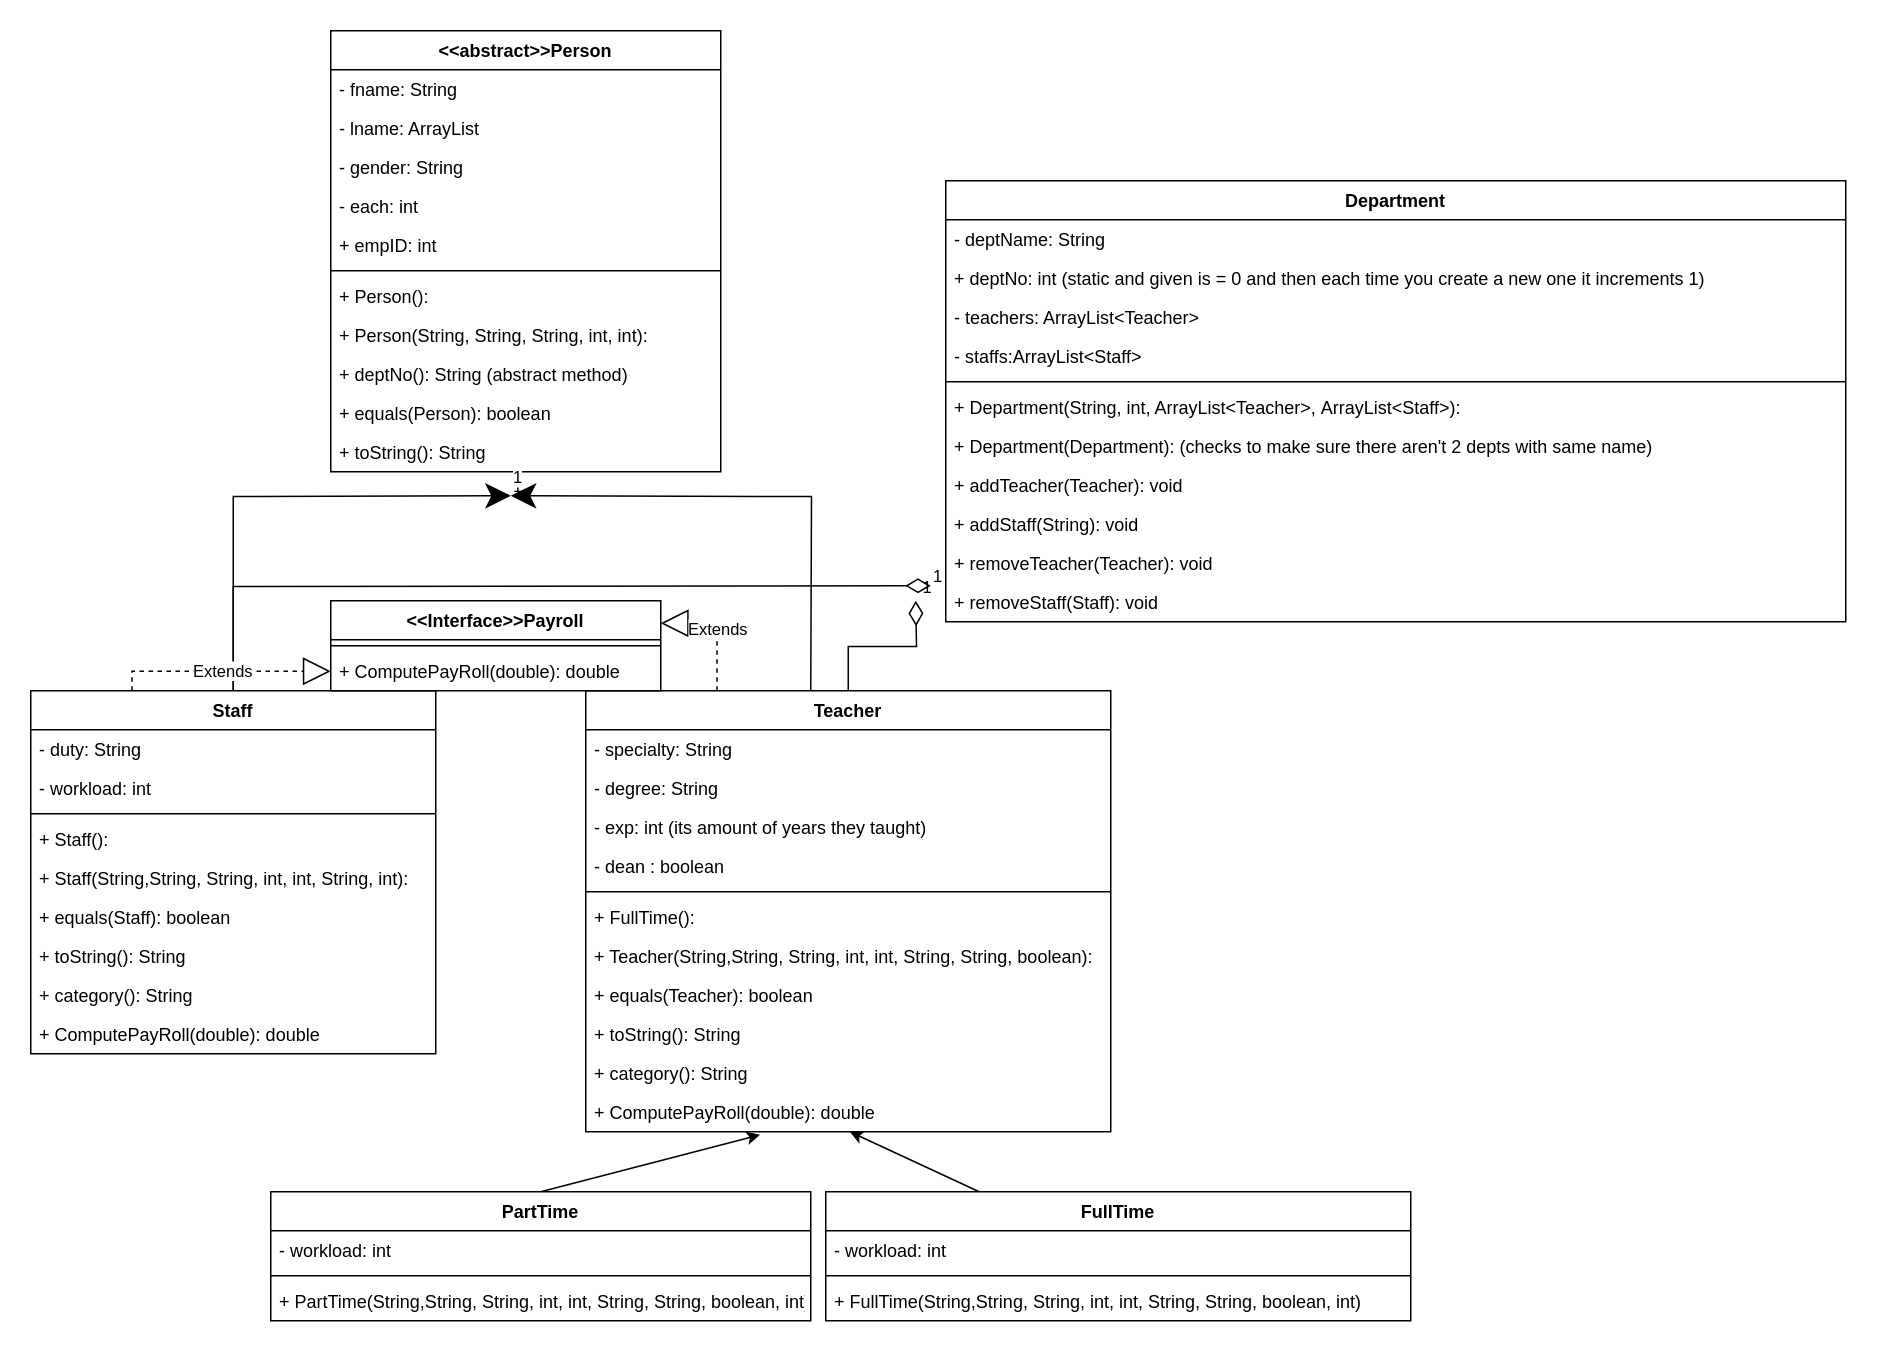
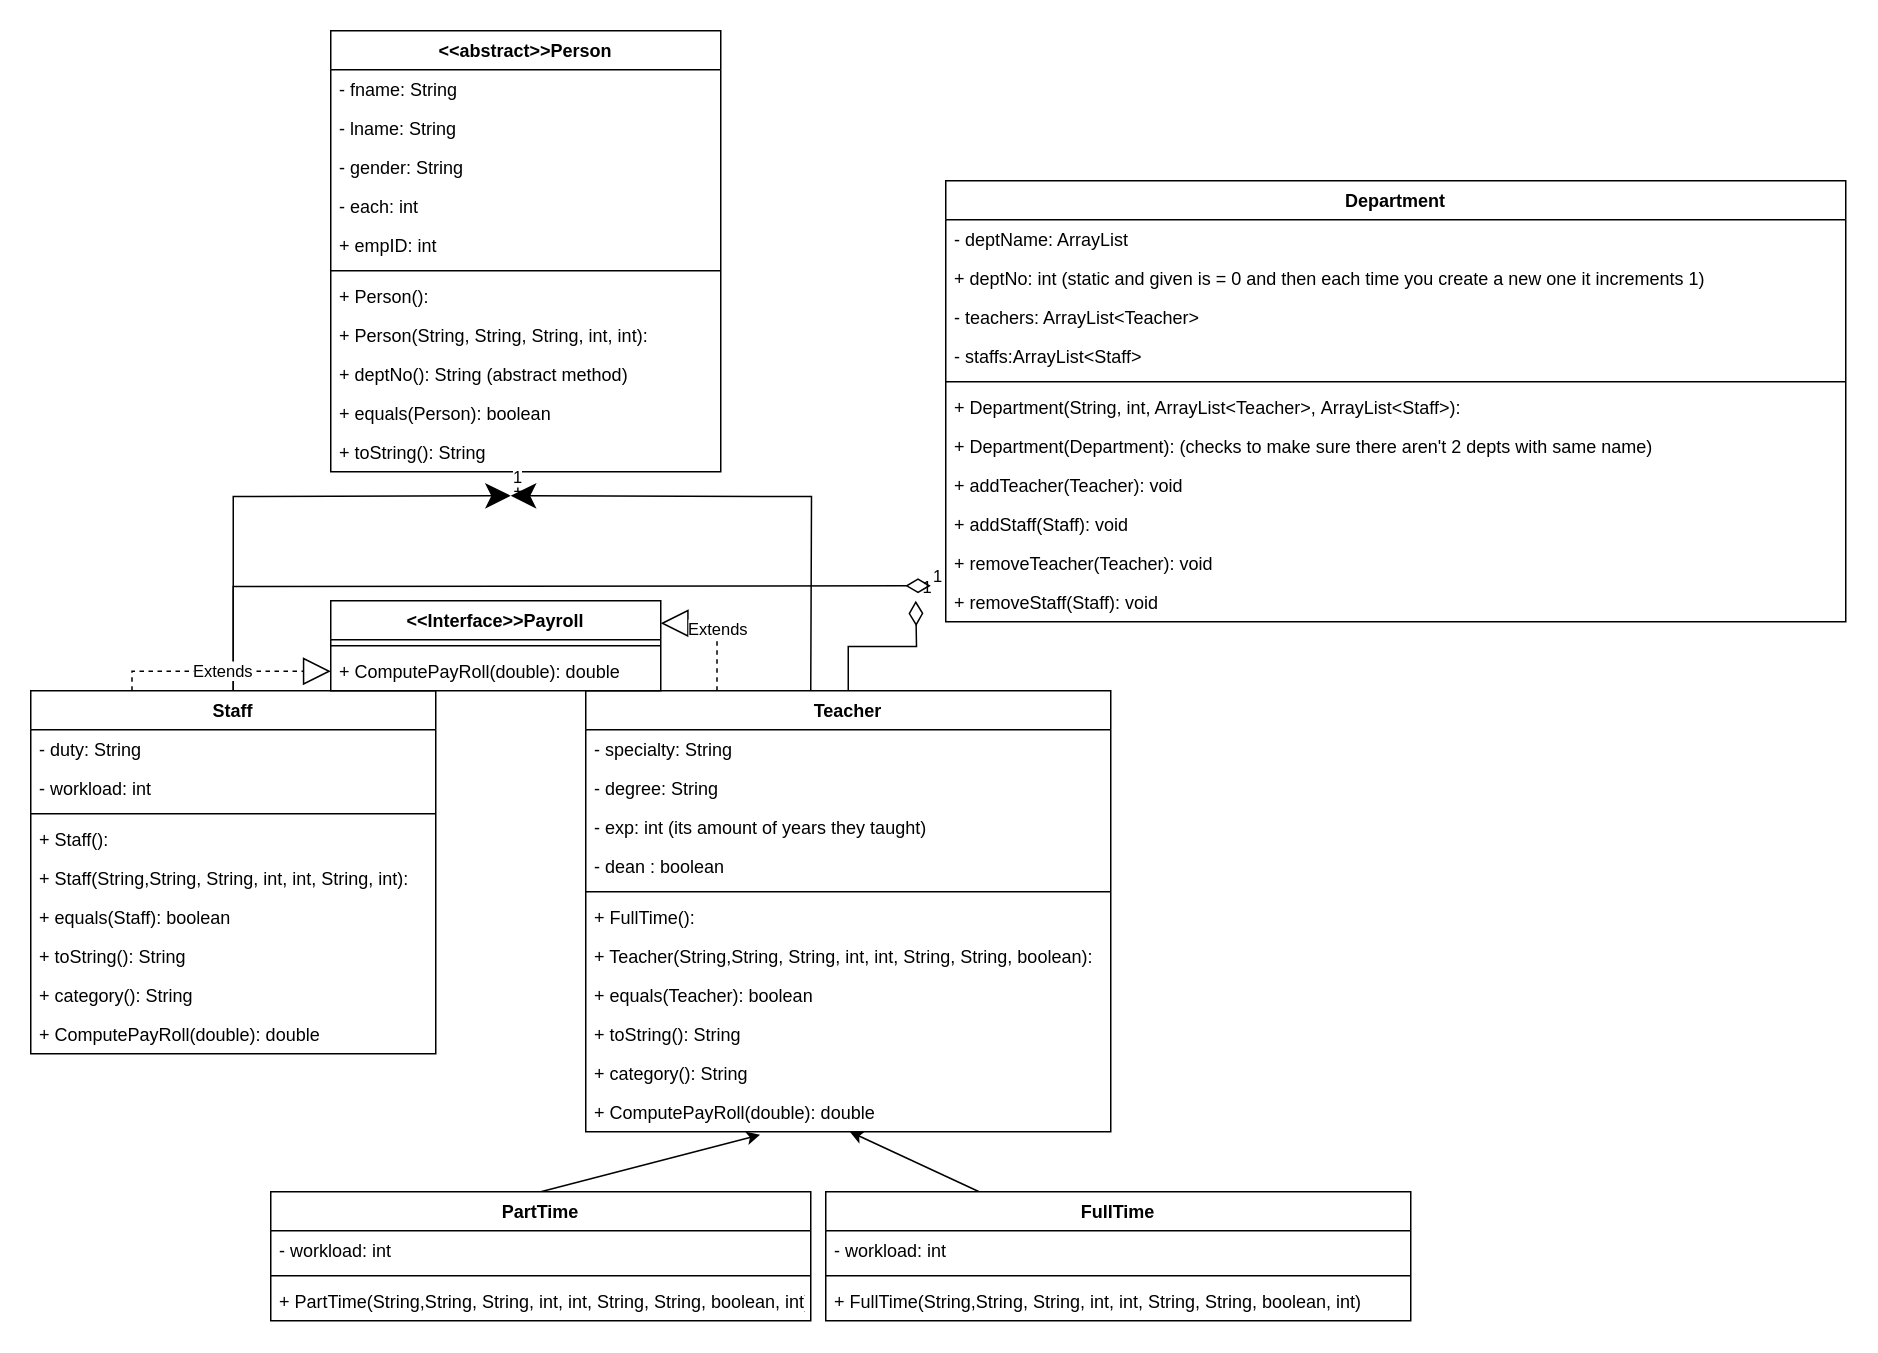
- <mxCell id="28" value="- lname: ArrayList" style="text;strokeColor=none;fillColor=none;align=left;verticalAlign=top;spacingLeft=4;spacingRight=4;overflow=hidden;rotatable=0;points=[[0,0.5],[1,0.5]];portConstraint=eastwest;" parent="26" vertex="1"><mxGeometry y="52" width="260" height="26" as="geometry" /></mxCell>
+ <mxCell id="28" value="- lname: String" style="text;strokeColor=none;fillColor=none;align=left;verticalAlign=top;spacingLeft=4;spacingRight=4;overflow=hidden;rotatable=0;points=[[0,0.5],[1,0.5]];portConstraint=eastwest;" parent="26" vertex="1"><mxGeometry y="52" width="260" height="26" as="geometry" /></mxCell>
- <mxCell id="3" value="- deptName: String" style="text;strokeColor=none;fillColor=none;align=left;verticalAlign=top;spacingLeft=4;spacingRight=4;overflow=hidden;rotatable=0;points=[[0,0.5],[1,0.5]];portConstraint=eastwest;" parent="2" vertex="1"><mxGeometry y="26" width="600" height="26" as="geometry" /></mxCell>
+ <mxCell id="3" value="- deptName: ArrayList" style="text;strokeColor=none;fillColor=none;align=left;verticalAlign=top;spacingLeft=4;spacingRight=4;overflow=hidden;rotatable=0;points=[[0,0.5],[1,0.5]];portConstraint=eastwest;" parent="2" vertex="1"><mxGeometry y="26" width="600" height="26" as="geometry" /></mxCell>
- <mxCell id="11" value="+ addStaff(String): void" style="text;strokeColor=none;fillColor=none;align=left;verticalAlign=top;spacingLeft=4;spacingRight=4;overflow=hidden;rotatable=0;points=[[0,0.5],[1,0.5]];portConstraint=eastwest;" parent="2" vertex="1"><mxGeometry y="216" width="600" height="26" as="geometry" /></mxCell>
+ <mxCell id="11" value="+ addStaff(Staff): void" style="text;strokeColor=none;fillColor=none;align=left;verticalAlign=top;spacingLeft=4;spacingRight=4;overflow=hidden;rotatable=0;points=[[0,0.5],[1,0.5]];portConstraint=eastwest;" parent="2" vertex="1"><mxGeometry y="216" width="600" height="26" as="geometry" /></mxCell>
